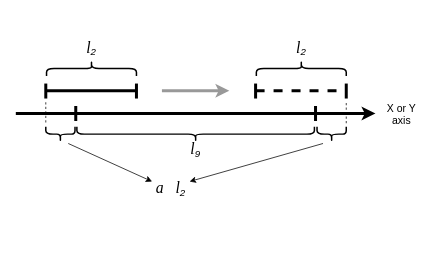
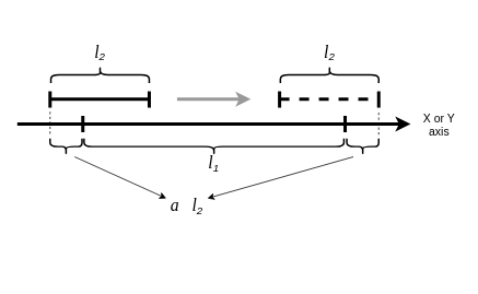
- <mxCell id="14" value="&lt;i style=&quot;font-family: &amp;#34;times new roman&amp;#34; ; font-size: 21px&quot;&gt;l&lt;/i&gt;&lt;i&gt;&lt;font size=&quot;1&quot;&gt;&lt;sub style=&quot;font-size: 13px&quot;&gt;9&lt;/sub&gt;&lt;/font&gt;&lt;/i&gt;" style="text;html=1;strokeColor=none;fillColor=none;align=center;verticalAlign=middle;whiteSpace=wrap;rounded=0;" vertex="1" parent="1"><mxGeometry x="213.13" y="181" width="93.75" height="35" as="geometry" /></mxCell>
+ <mxCell id="14" value="&lt;i style=&quot;font-family: &amp;#34;times new roman&amp;#34; ; font-size: 21px&quot;&gt;l&lt;/i&gt;&lt;i&gt;&lt;font size=&quot;1&quot;&gt;&lt;sub style=&quot;font-size: 13px&quot;&gt;1&lt;/sub&gt;&lt;/font&gt;&lt;/i&gt;" style="text;html=1;strokeColor=none;fillColor=none;align=center;verticalAlign=middle;whiteSpace=wrap;rounded=0;" vertex="1" parent="1"><mxGeometry x="213.13" y="181" width="93.75" height="35" as="geometry" /></mxCell>
